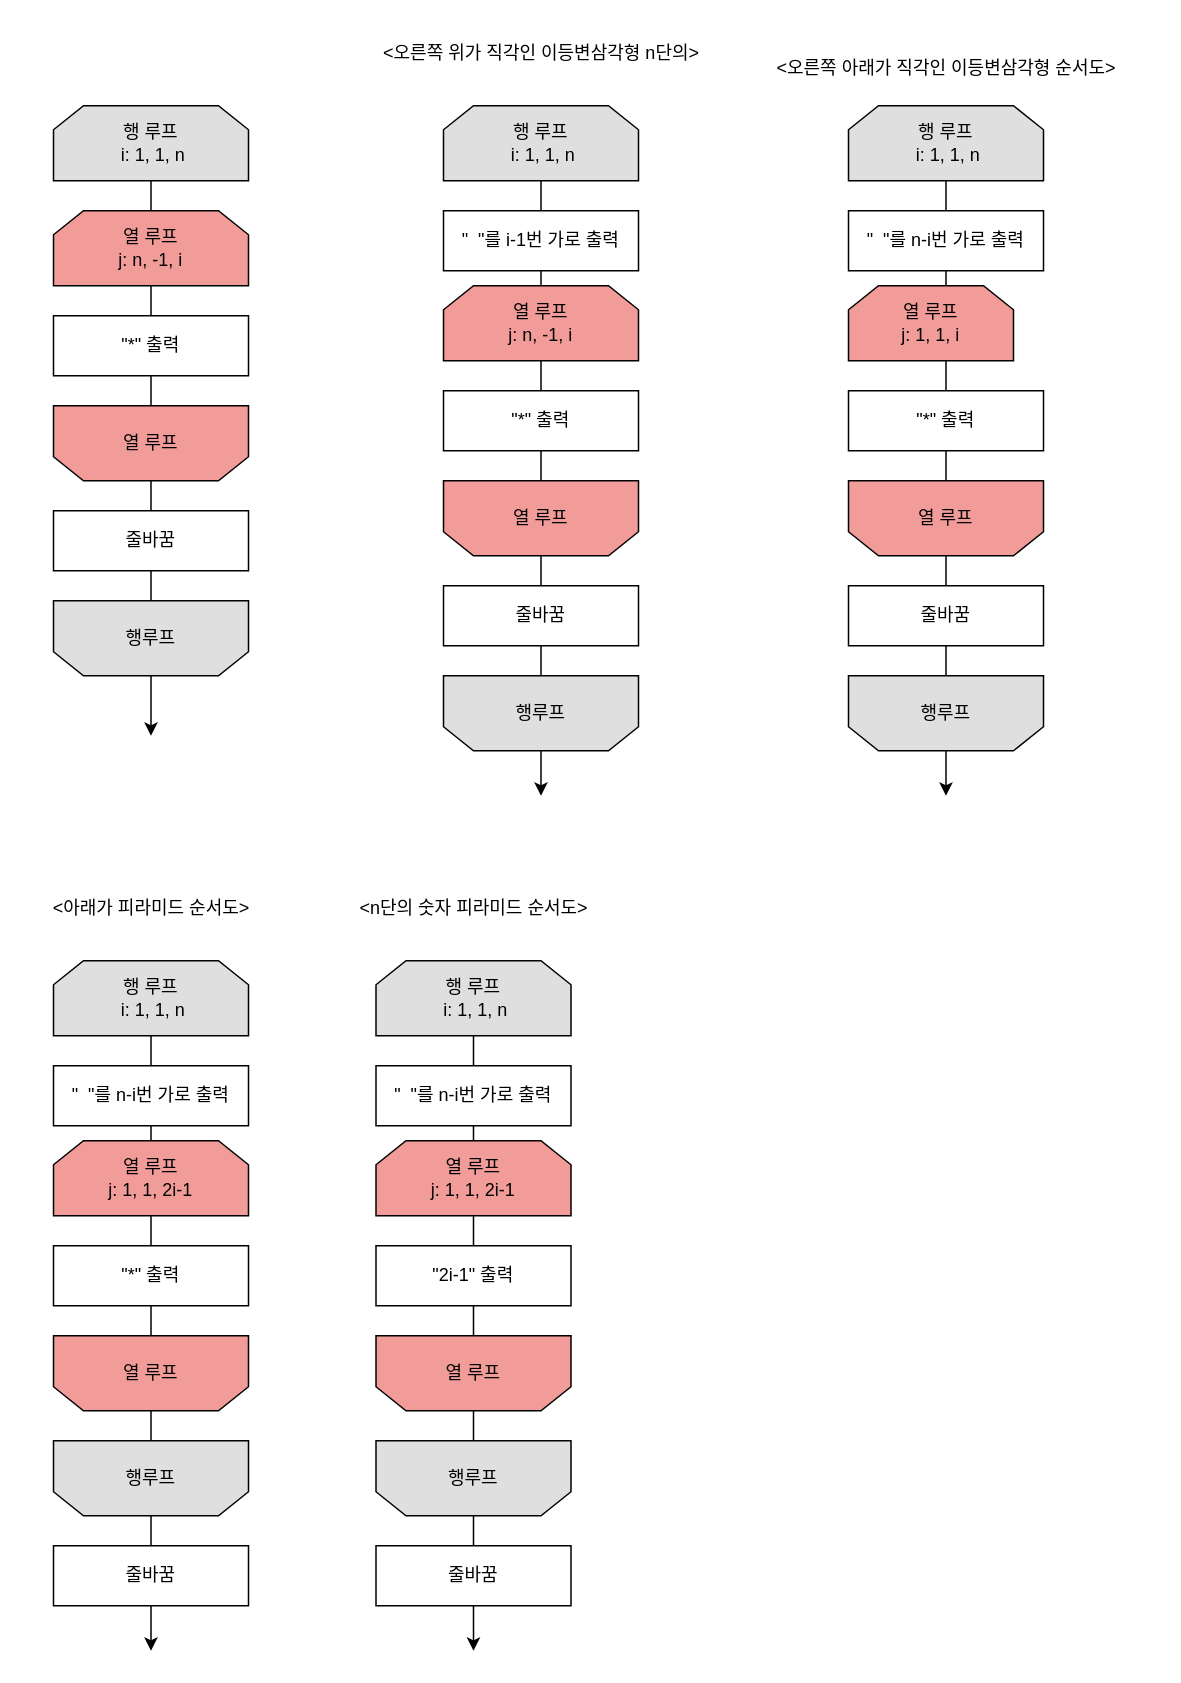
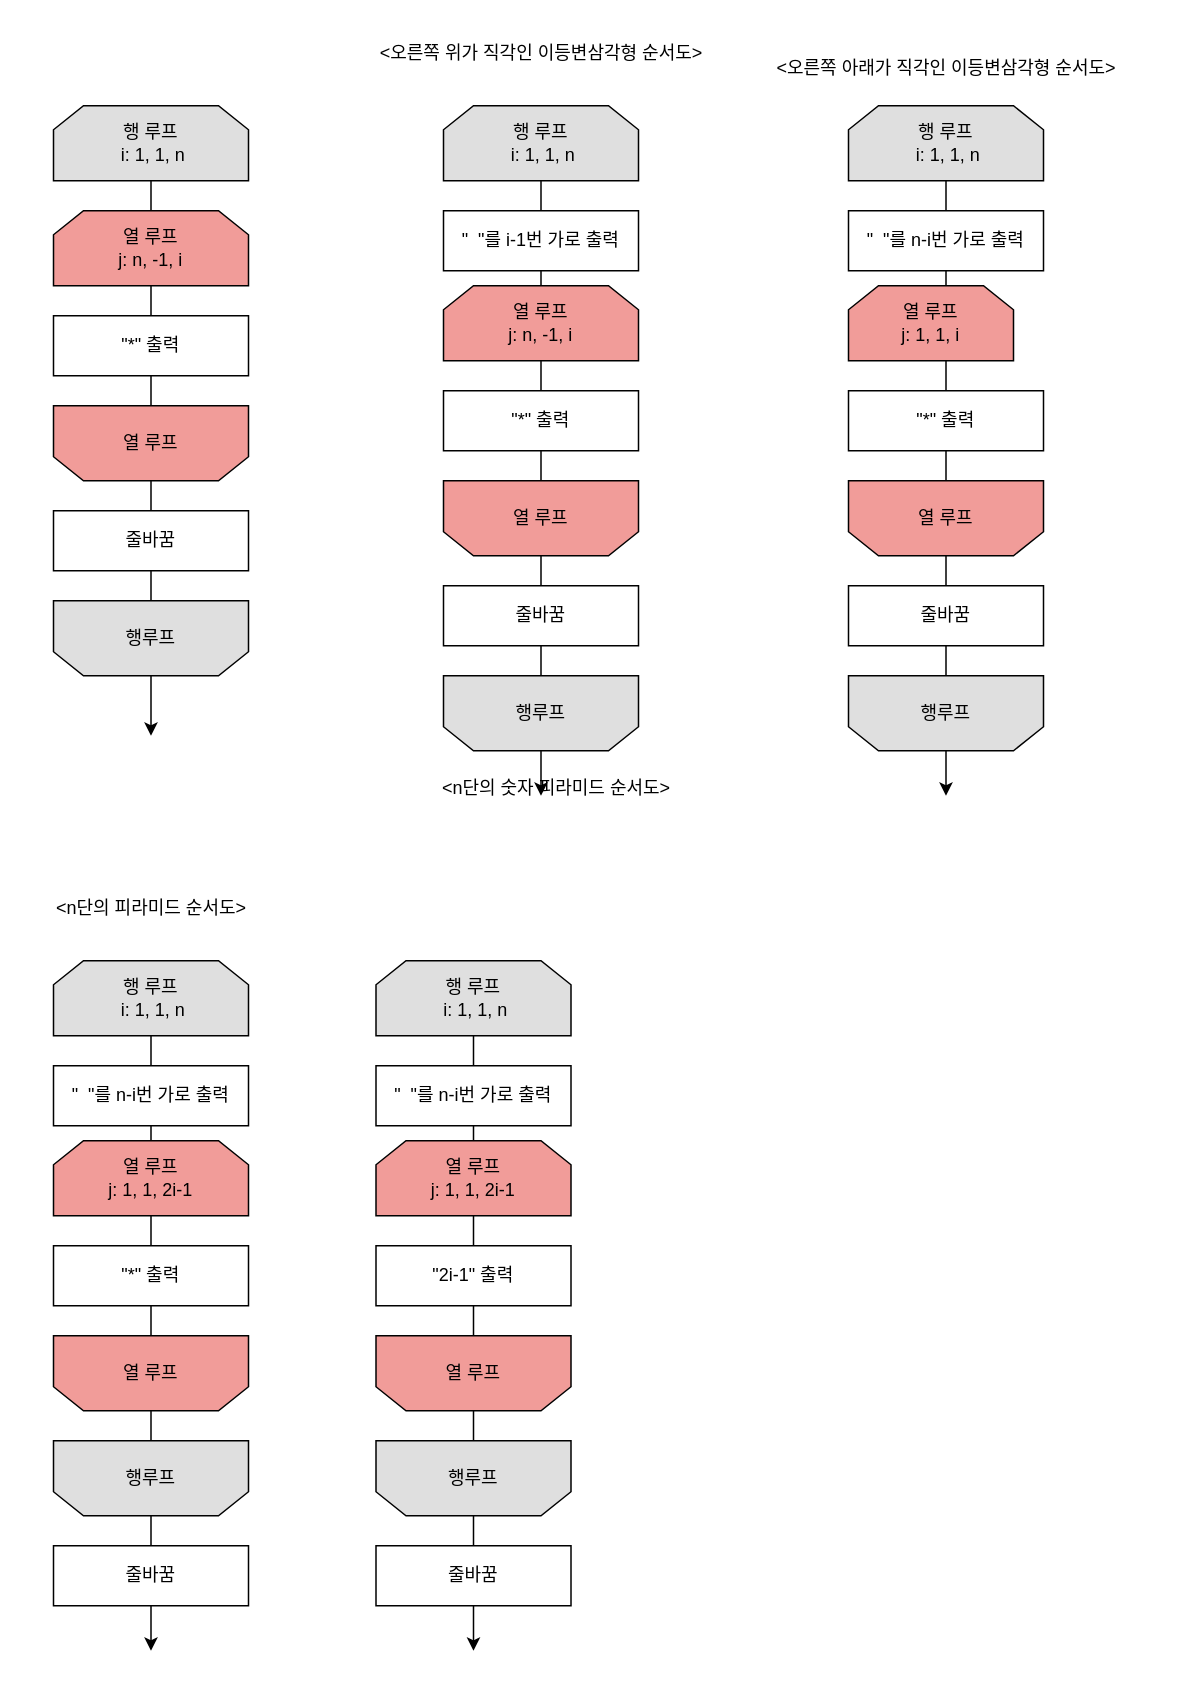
- <mxCell id="16" value="&amp;lt;오른쪽 위가 직각인 이등변삼각형 n단의&amp;gt;" style="text;html=1;align=center;verticalAlign=middle;resizable=0;points=[];autosize=1;strokeColor=none;fillColor=none;" vertex="1" parent="1"><mxGeometry x="235" y="20" width="250" height="30" as="geometry" /></mxCell>
+ <mxCell id="16" value="&amp;lt;오른쪽 위가 직각인 이등변삼각형 순서도&amp;gt;" style="text;html=1;align=center;verticalAlign=middle;resizable=0;points=[];autosize=1;strokeColor=none;fillColor=none;" vertex="1" parent="1"><mxGeometry x="235" y="20" width="250" height="30" as="geometry" /></mxCell>
- <mxCell id="34" value="&amp;lt;아래가 피라미드 순서도&amp;gt;" style="text;html=1;align=center;verticalAlign=middle;resizable=0;points=[];autosize=1;strokeColor=none;fillColor=none;" vertex="1" parent="1"><mxGeometry x="20" y="590" width="160" height="30" as="geometry" /></mxCell>
+ <mxCell id="34" value="&amp;lt;n단의 피라미드 순서도&amp;gt;" style="text;html=1;align=center;verticalAlign=middle;resizable=0;points=[];autosize=1;strokeColor=none;fillColor=none;" vertex="1" parent="1"><mxGeometry x="20" y="590" width="160" height="30" as="geometry" /></mxCell>
- <mxCell id="43" value="&amp;lt;n단의 숫자 피라미드 순서도&amp;gt;" style="text;html=1;align=center;verticalAlign=middle;resizable=0;points=[];autosize=1;strokeColor=none;fillColor=none;" vertex="1" parent="1"><mxGeometry x="220" y="590" width="190" height="30" as="geometry" /></mxCell>
+ <mxCell id="43" value="&amp;lt;n단의 숫자 피라미드 순서도&amp;gt;" style="text;html=1;align=center;verticalAlign=middle;resizable=0;points=[];autosize=1;strokeColor=none;fillColor=none;" vertex="1" parent="1"><mxGeometry x="275" y="510" width="190" height="30" as="geometry" /></mxCell>
